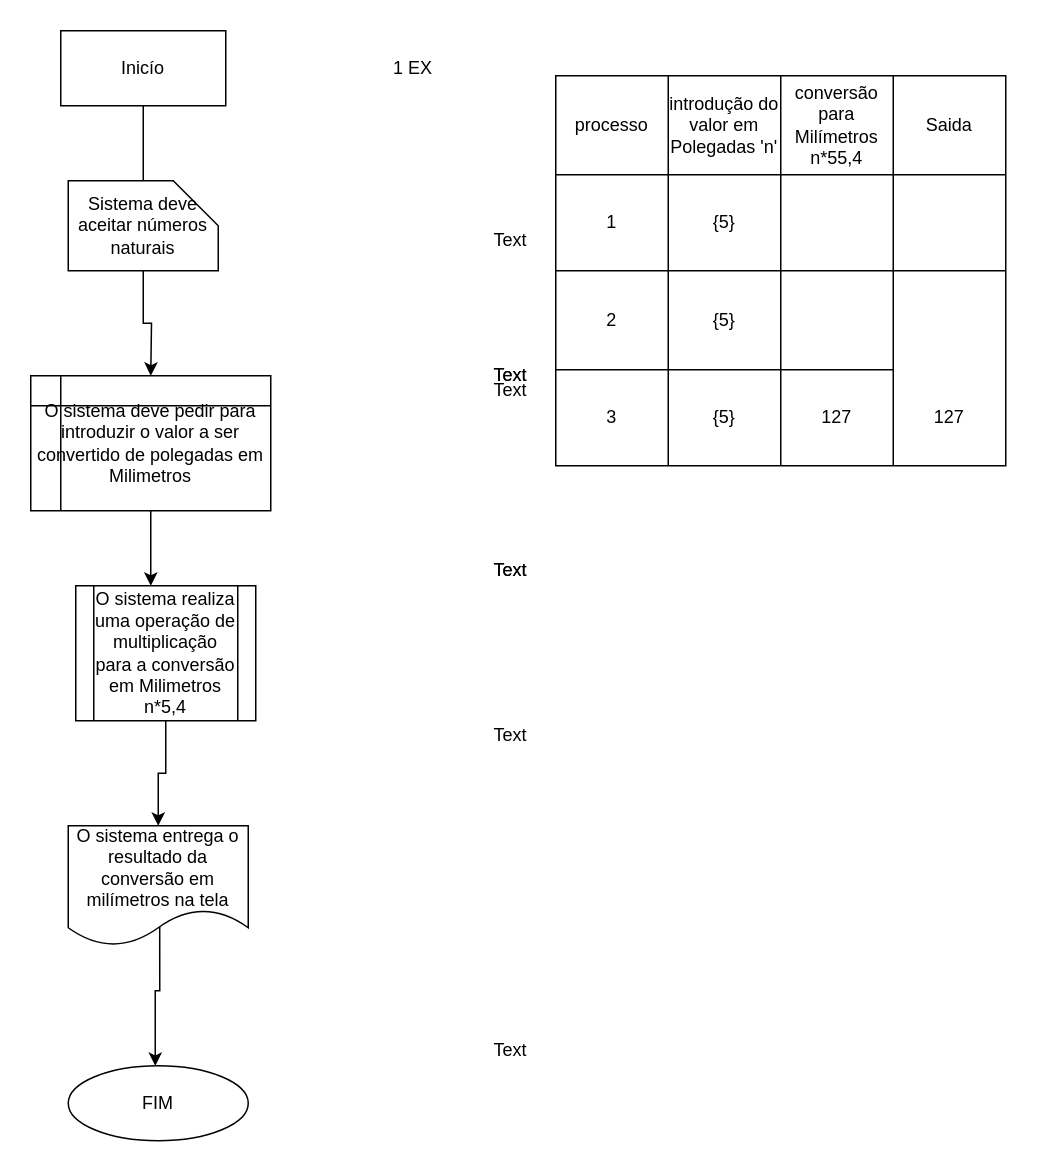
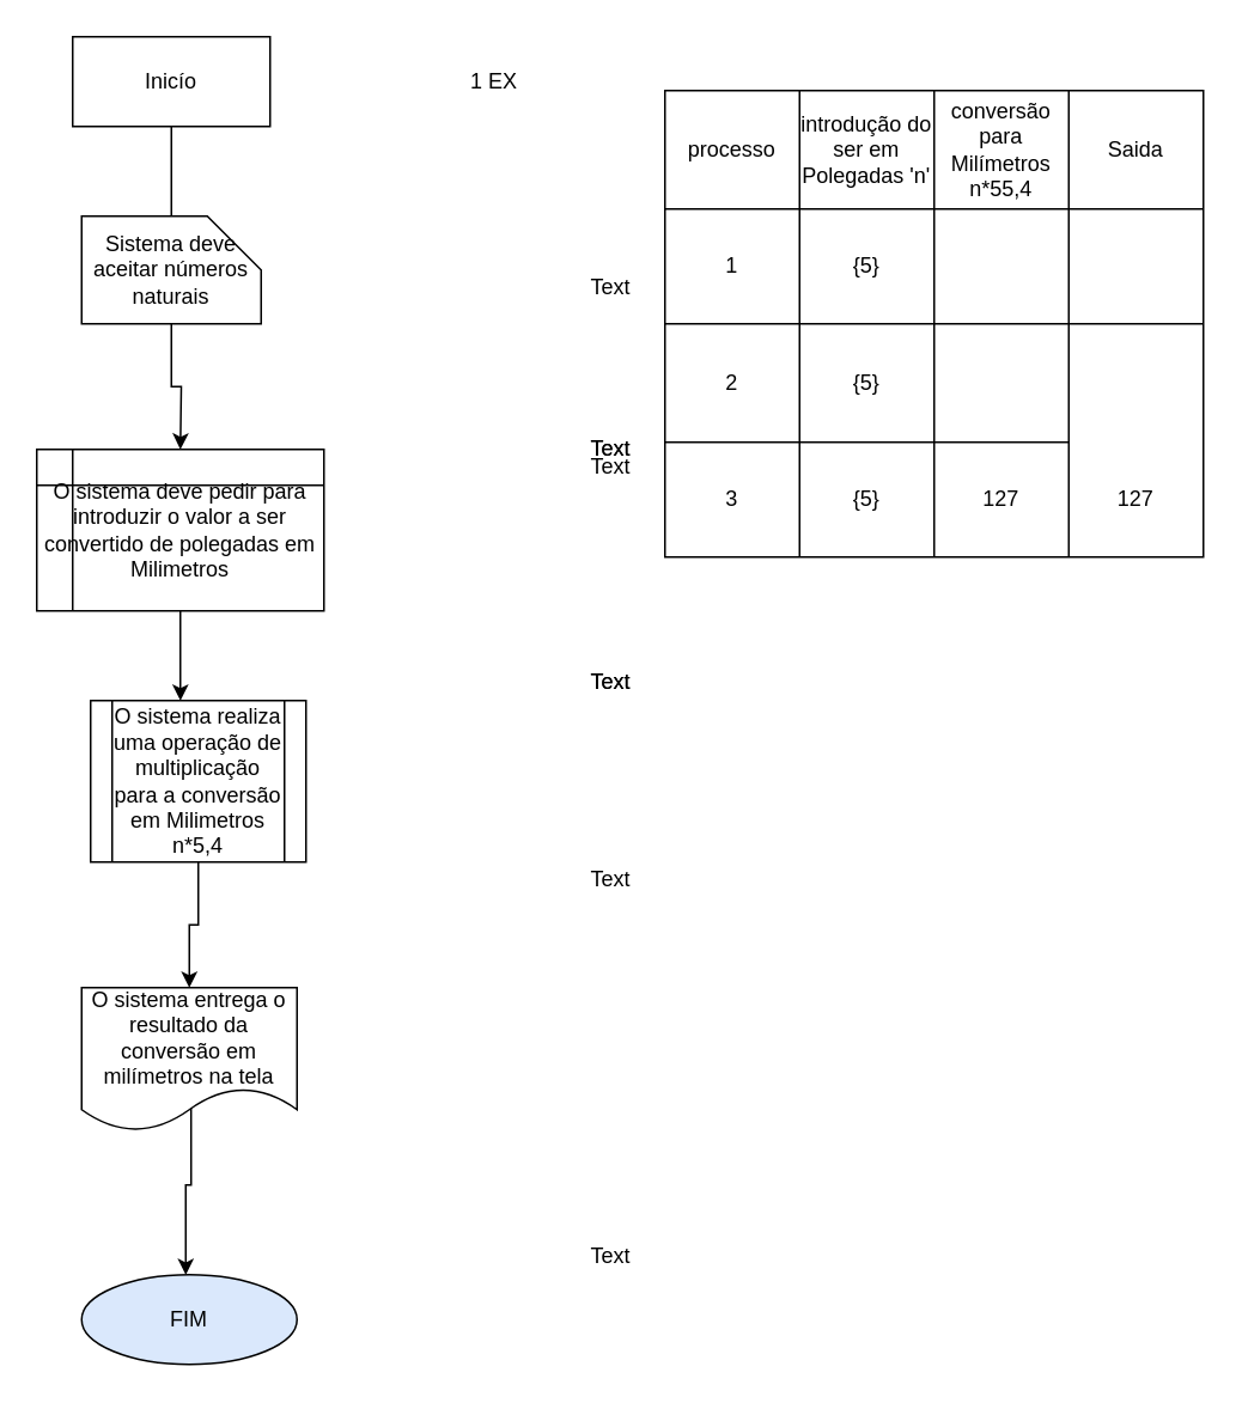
- <mxCell id="12" value="introdução do valor em Polegadas 'n'" parent="10" style="shape=partialRectangle;html=1;whiteSpace=wrap;connectable=0;overflow=hidden;fillColor=none;top=0;left=0;bottom=0;right=0;" vertex="1"><mxGeometry as="geometry" x="75" height="66" width="75" /></mxCell>
+ <mxCell id="12" value="introdução do ser em Polegadas 'n'" parent="10" style="shape=partialRectangle;html=1;whiteSpace=wrap;connectable=0;overflow=hidden;fillColor=none;top=0;left=0;bottom=0;right=0;" vertex="1"><mxGeometry as="geometry" x="75" height="66" width="75" /></mxCell>
- <mxCell id="29" value="FIM" parent="1" style="ellipse;whiteSpace=wrap;html=1;" vertex="1"><mxGeometry as="geometry" y="710" x="45" height="50" width="120" /></mxCell>
+ <mxCell id="29" value="FIM" parent="1" style="ellipse;whiteSpace=wrap;html=1;fillColor=#dae8fc;" vertex="1"><mxGeometry as="geometry" y="710" x="45" height="50" width="120" /></mxCell>
